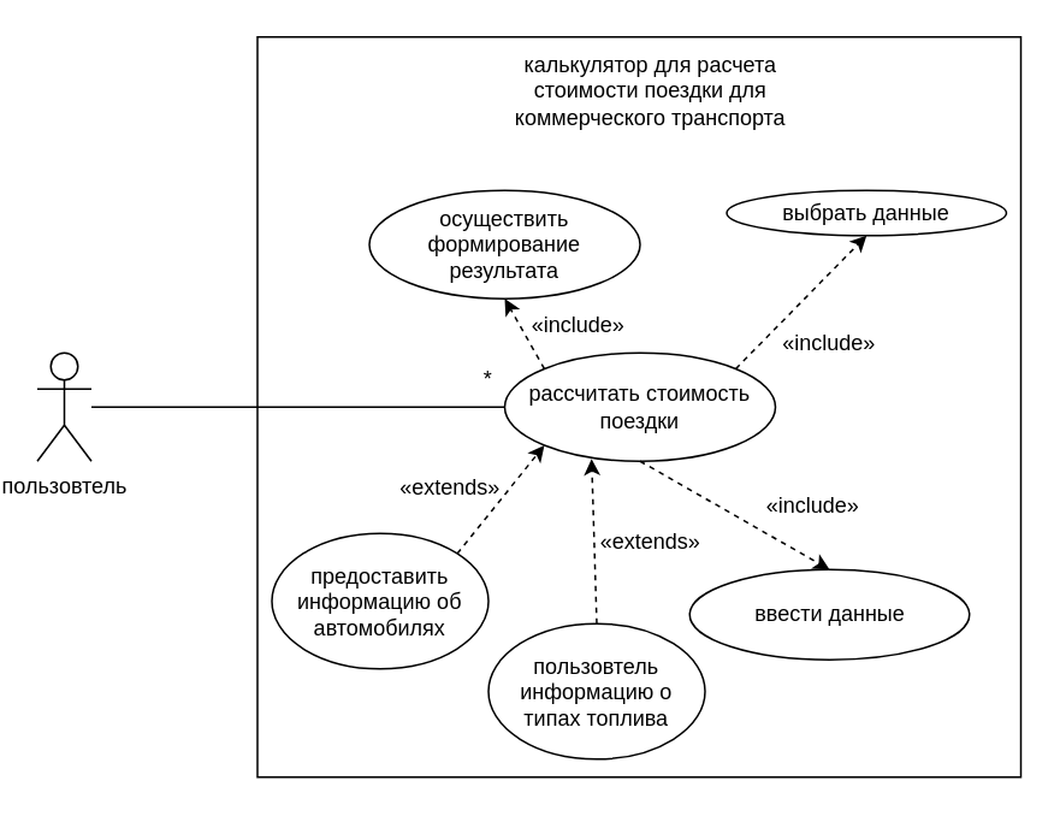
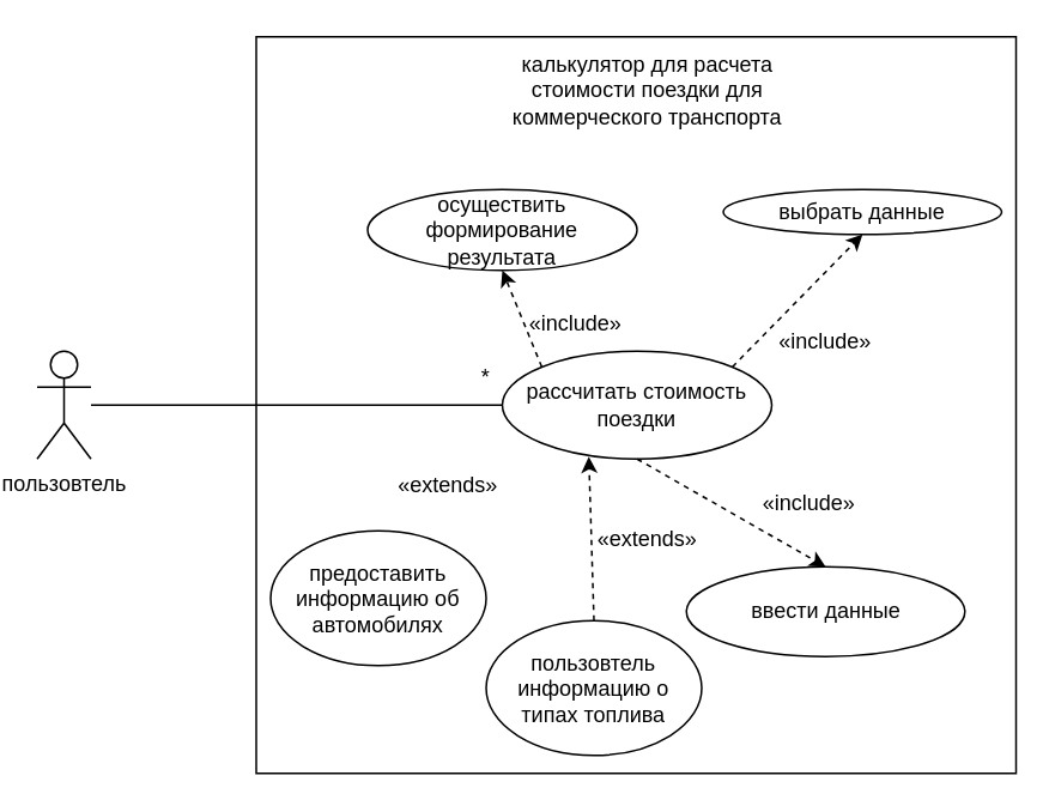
- <mxCell id="8" value="осуществить формирование результата" style="ellipse;whiteSpace=wrap;html=1;" vertex="1" parent="1"><mxGeometry x="204" y="105" width="150" height="60" as="geometry" /></mxCell>
+ <mxCell id="8" value="осуществить формирование результата" style="ellipse;whiteSpace=wrap;html=1;" vertex="1" parent="1"><mxGeometry x="204" y="105" width="150" height="45" as="geometry" /></mxCell>
- <mxCell id="19" style="edgeStyle=none;rounded=0;orthogonalLoop=1;jettySize=auto;html=1;exitX=1;exitY=0;exitDx=0;exitDy=0;entryX=0;entryY=1;entryDx=0;entryDy=0;dashed=1;" edge="1" parent="1" source="17" target="4"><mxGeometry relative="1" as="geometry"><mxPoint x="364" y="265" as="sourcePoint" /><mxPoint x="469" y="325" as="targetPoint" /></mxGeometry></mxCell>
